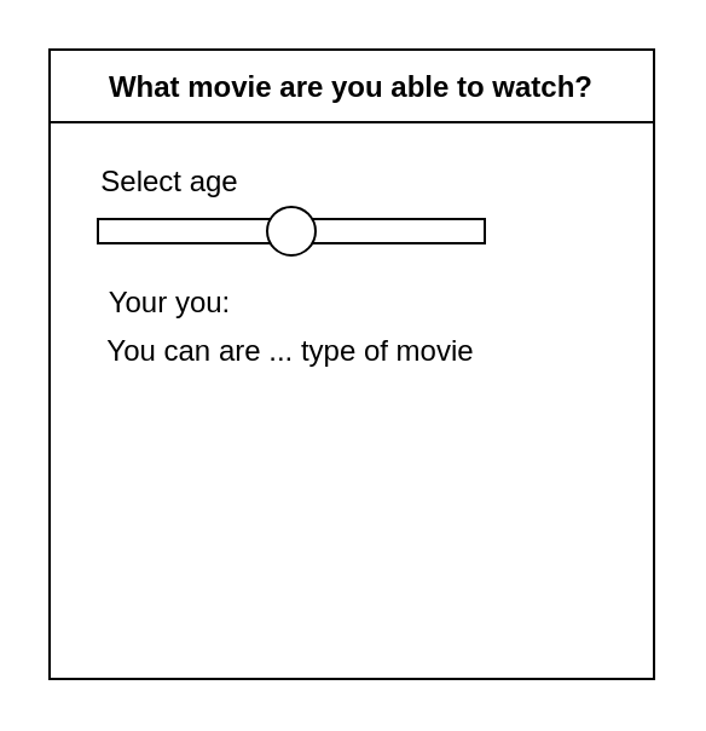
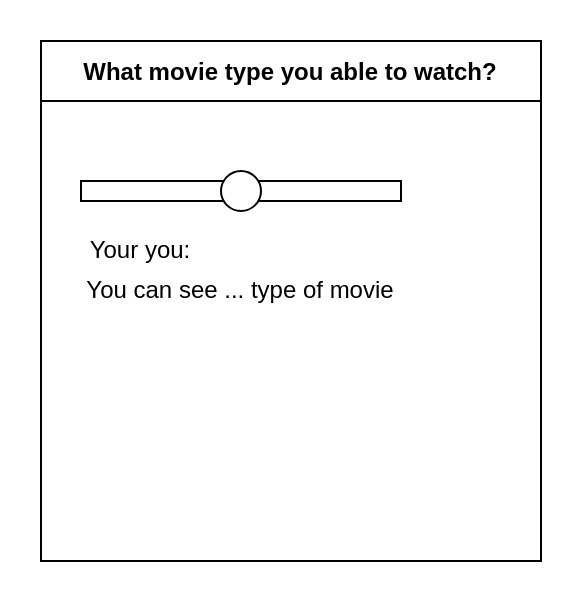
- <mxCell id="2" value="What movie are you able to watch?" style="swimlane;startSize=30;" vertex="1" parent="1"><mxGeometry x="20" y="20" width="250" height="260" as="geometry" /></mxCell>
+ <mxCell id="2" value="What movie type you able to watch?" style="swimlane;startSize=30;" vertex="1" parent="1"><mxGeometry x="20" y="20" width="250" height="260" as="geometry" /></mxCell>
- <mxCell id="5" value="Select age" style="text;html=1;strokeColor=none;fillColor=none;align=center;verticalAlign=middle;whiteSpace=wrap;rounded=0;" vertex="1" parent="2"><mxGeometry x="20" y="40" width="60" height="30" as="geometry" /></mxCell>
- <mxCell id="7" value="You can are ... type of movie" style="text;html=1;strokeColor=none;fillColor=none;align=center;verticalAlign=middle;whiteSpace=wrap;rounded=0;" vertex="1" parent="2"><mxGeometry x="5" y="110" width="190" height="30" as="geometry" /></mxCell>
+ <mxCell id="7" value="You can see ... type of movie" style="text;html=1;strokeColor=none;fillColor=none;align=center;verticalAlign=middle;whiteSpace=wrap;rounded=0;" vertex="1" parent="2"><mxGeometry x="5" y="110" width="190" height="30" as="geometry" /></mxCell>
